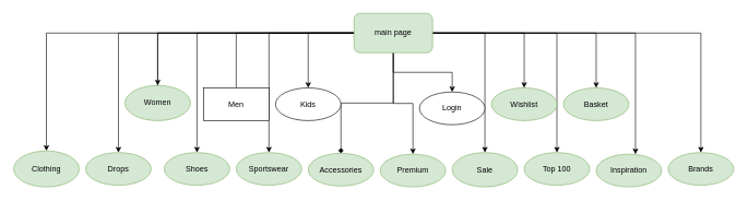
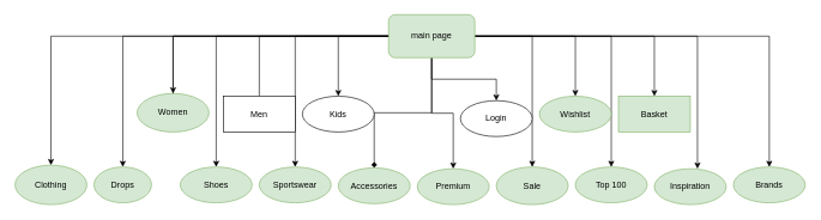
- <mxCell id="35" value="Basket" style="ellipse;whiteSpace=wrap;html=1;fillColor=#d5e8d4;strokeColor=#82b366;rounded=1;" vertex="1" parent="1"><mxGeometry x="860" y="133.75" width="100" height="50" as="geometry" /></mxCell>
+ <mxCell id="35" value="Basket" style="whiteSpace=wrap;html=1;fillColor=#d5e8d4;strokeColor=#82b366;rounded=0;" vertex="1" parent="1"><mxGeometry x="860" y="133.75" width="100" height="50" as="geometry" /></mxCell>
- <mxCell id="21" value="Drops" style="ellipse;whiteSpace=wrap;html=1;fillColor=#d5e8d4;strokeColor=#82b366;rounded=1;" vertex="1" parent="1"><mxGeometry x="130" y="232.5" width="100" height="50" as="geometry" /></mxCell>
+ <mxCell id="21" value="Drops" style="ellipse;whiteSpace=wrap;html=1;fillColor=#d5e8d4;strokeColor=#82b366;rounded=1;" vertex="1" parent="1"><mxGeometry x="130" y="232.5" width="80" height="50" as="geometry" /></mxCell>
